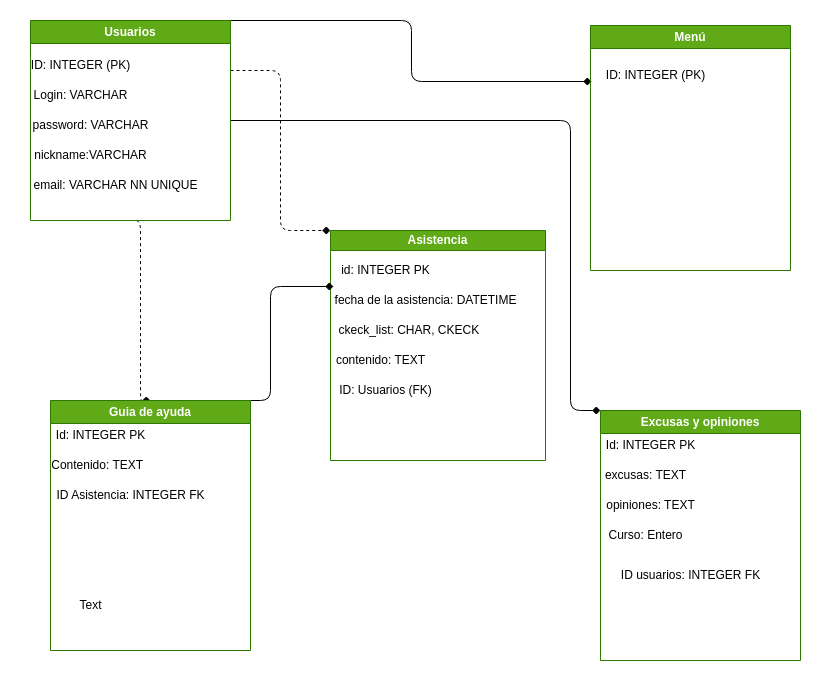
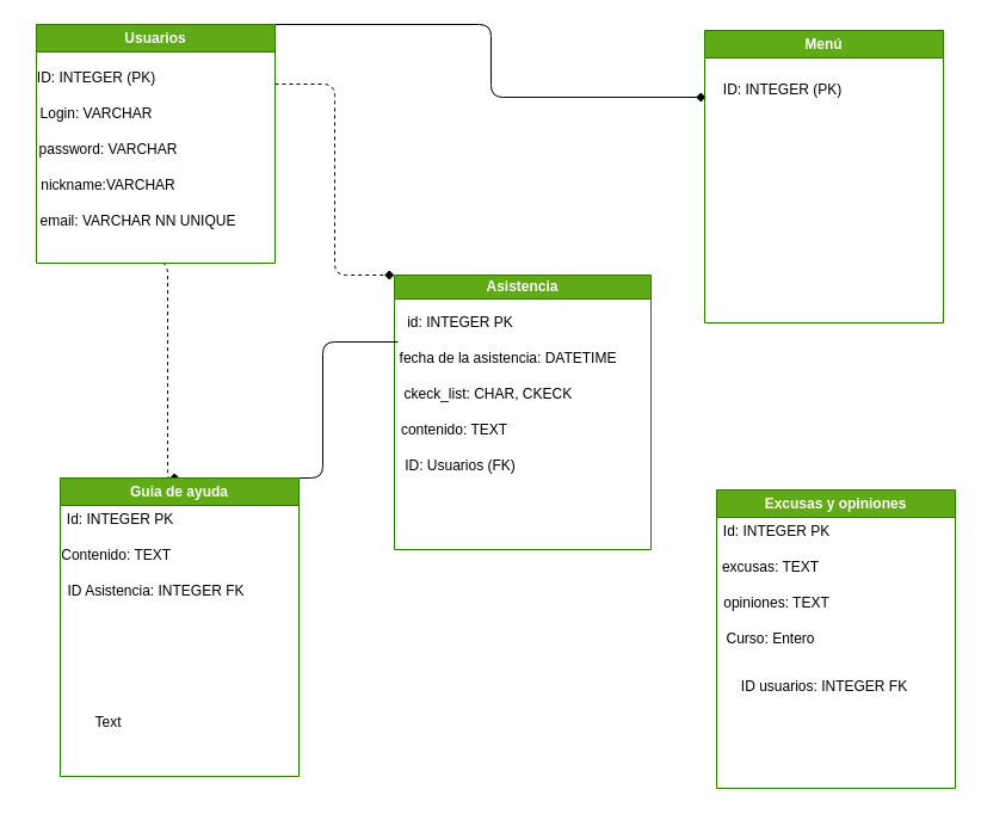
- <mxCell id="5" style="edgeStyle=elbowEdgeStyle;html=1;exitX=1;exitY=0.5;exitDx=0;exitDy=0;entryX=0;entryY=0;entryDx=0;entryDy=0;endArrow=diamond;endFill=1;" edge="1" parent="1" source="6" target="19"><mxGeometry relative="1" as="geometry"><Array as="points"><mxPoint x="570" y="270" /></Array></mxGeometry></mxCell>
- <mxCell id="25" style="edgeStyle=elbowEdgeStyle;html=1;exitX=1;exitY=0;exitDx=0;exitDy=0;entryX=0.062;entryY=0.033;entryDx=0;entryDy=0;entryPerimeter=0;endArrow=diamond;endFill=1;" edge="1" parent="1" source="26" target="14"><mxGeometry relative="1" as="geometry"><Array as="points"><mxPoint x="270" y="360" /></Array></mxGeometry></mxCell>
+ <mxCell id="25" style="edgeStyle=elbowEdgeStyle;html=1;exitX=1;exitY=0;exitDx=0;exitDy=0;entryX=0.062;entryY=0.033;entryDx=0;entryDy=0;entryPerimeter=0;endArrow=none;endFill=1;" edge="1" parent="1" source="26" target="14"><mxGeometry relative="1" as="geometry"><Array as="points"><mxPoint x="270" y="360" /></Array></mxGeometry></mxCell>
